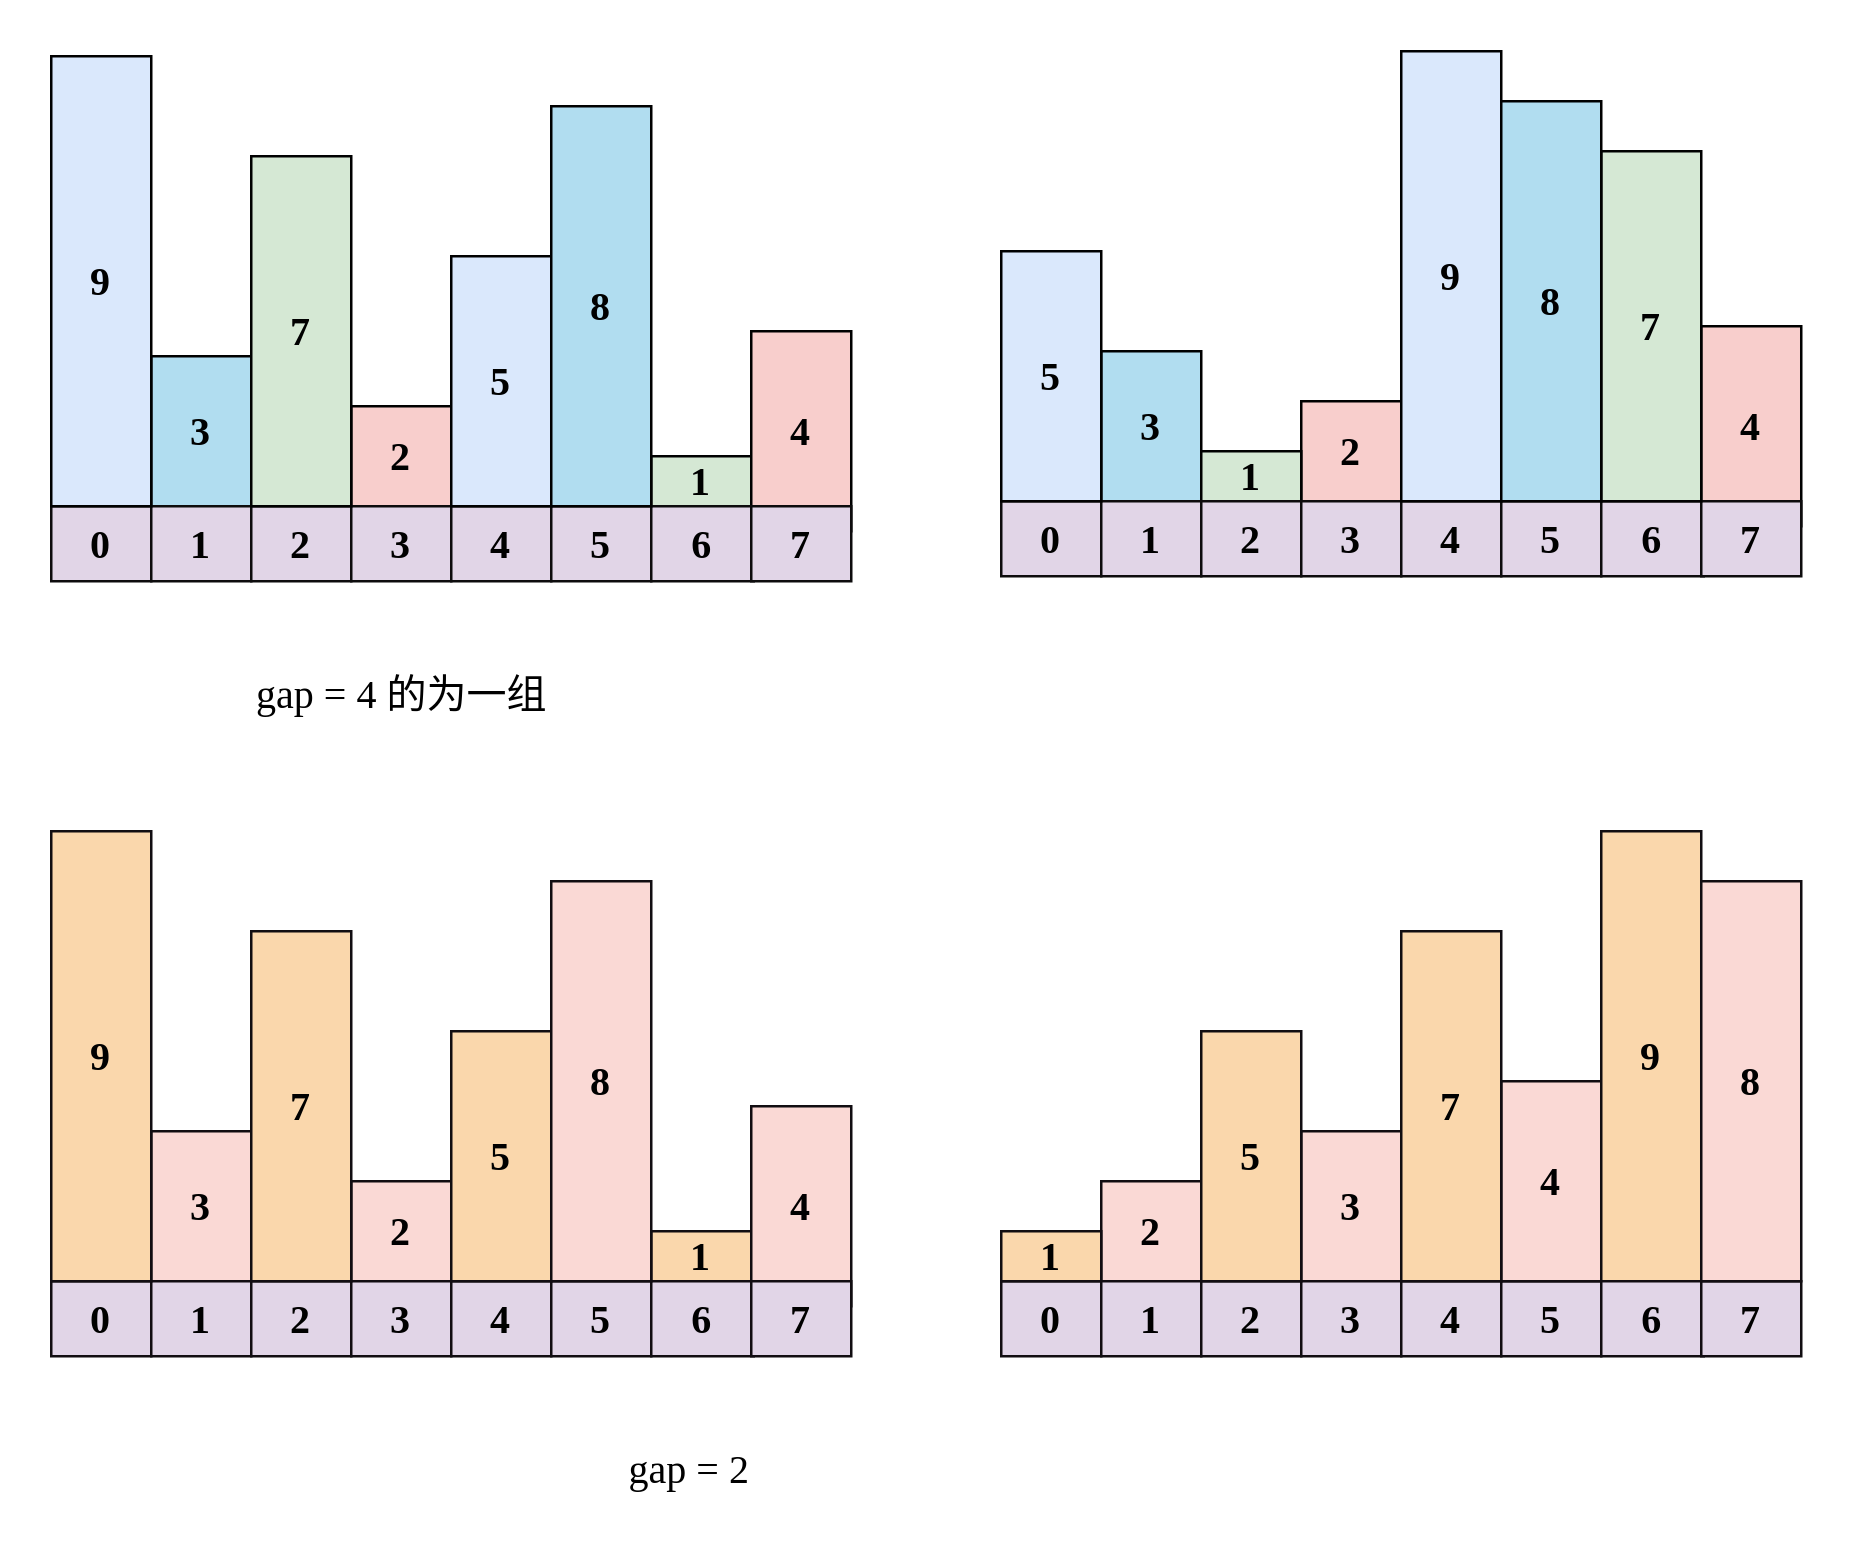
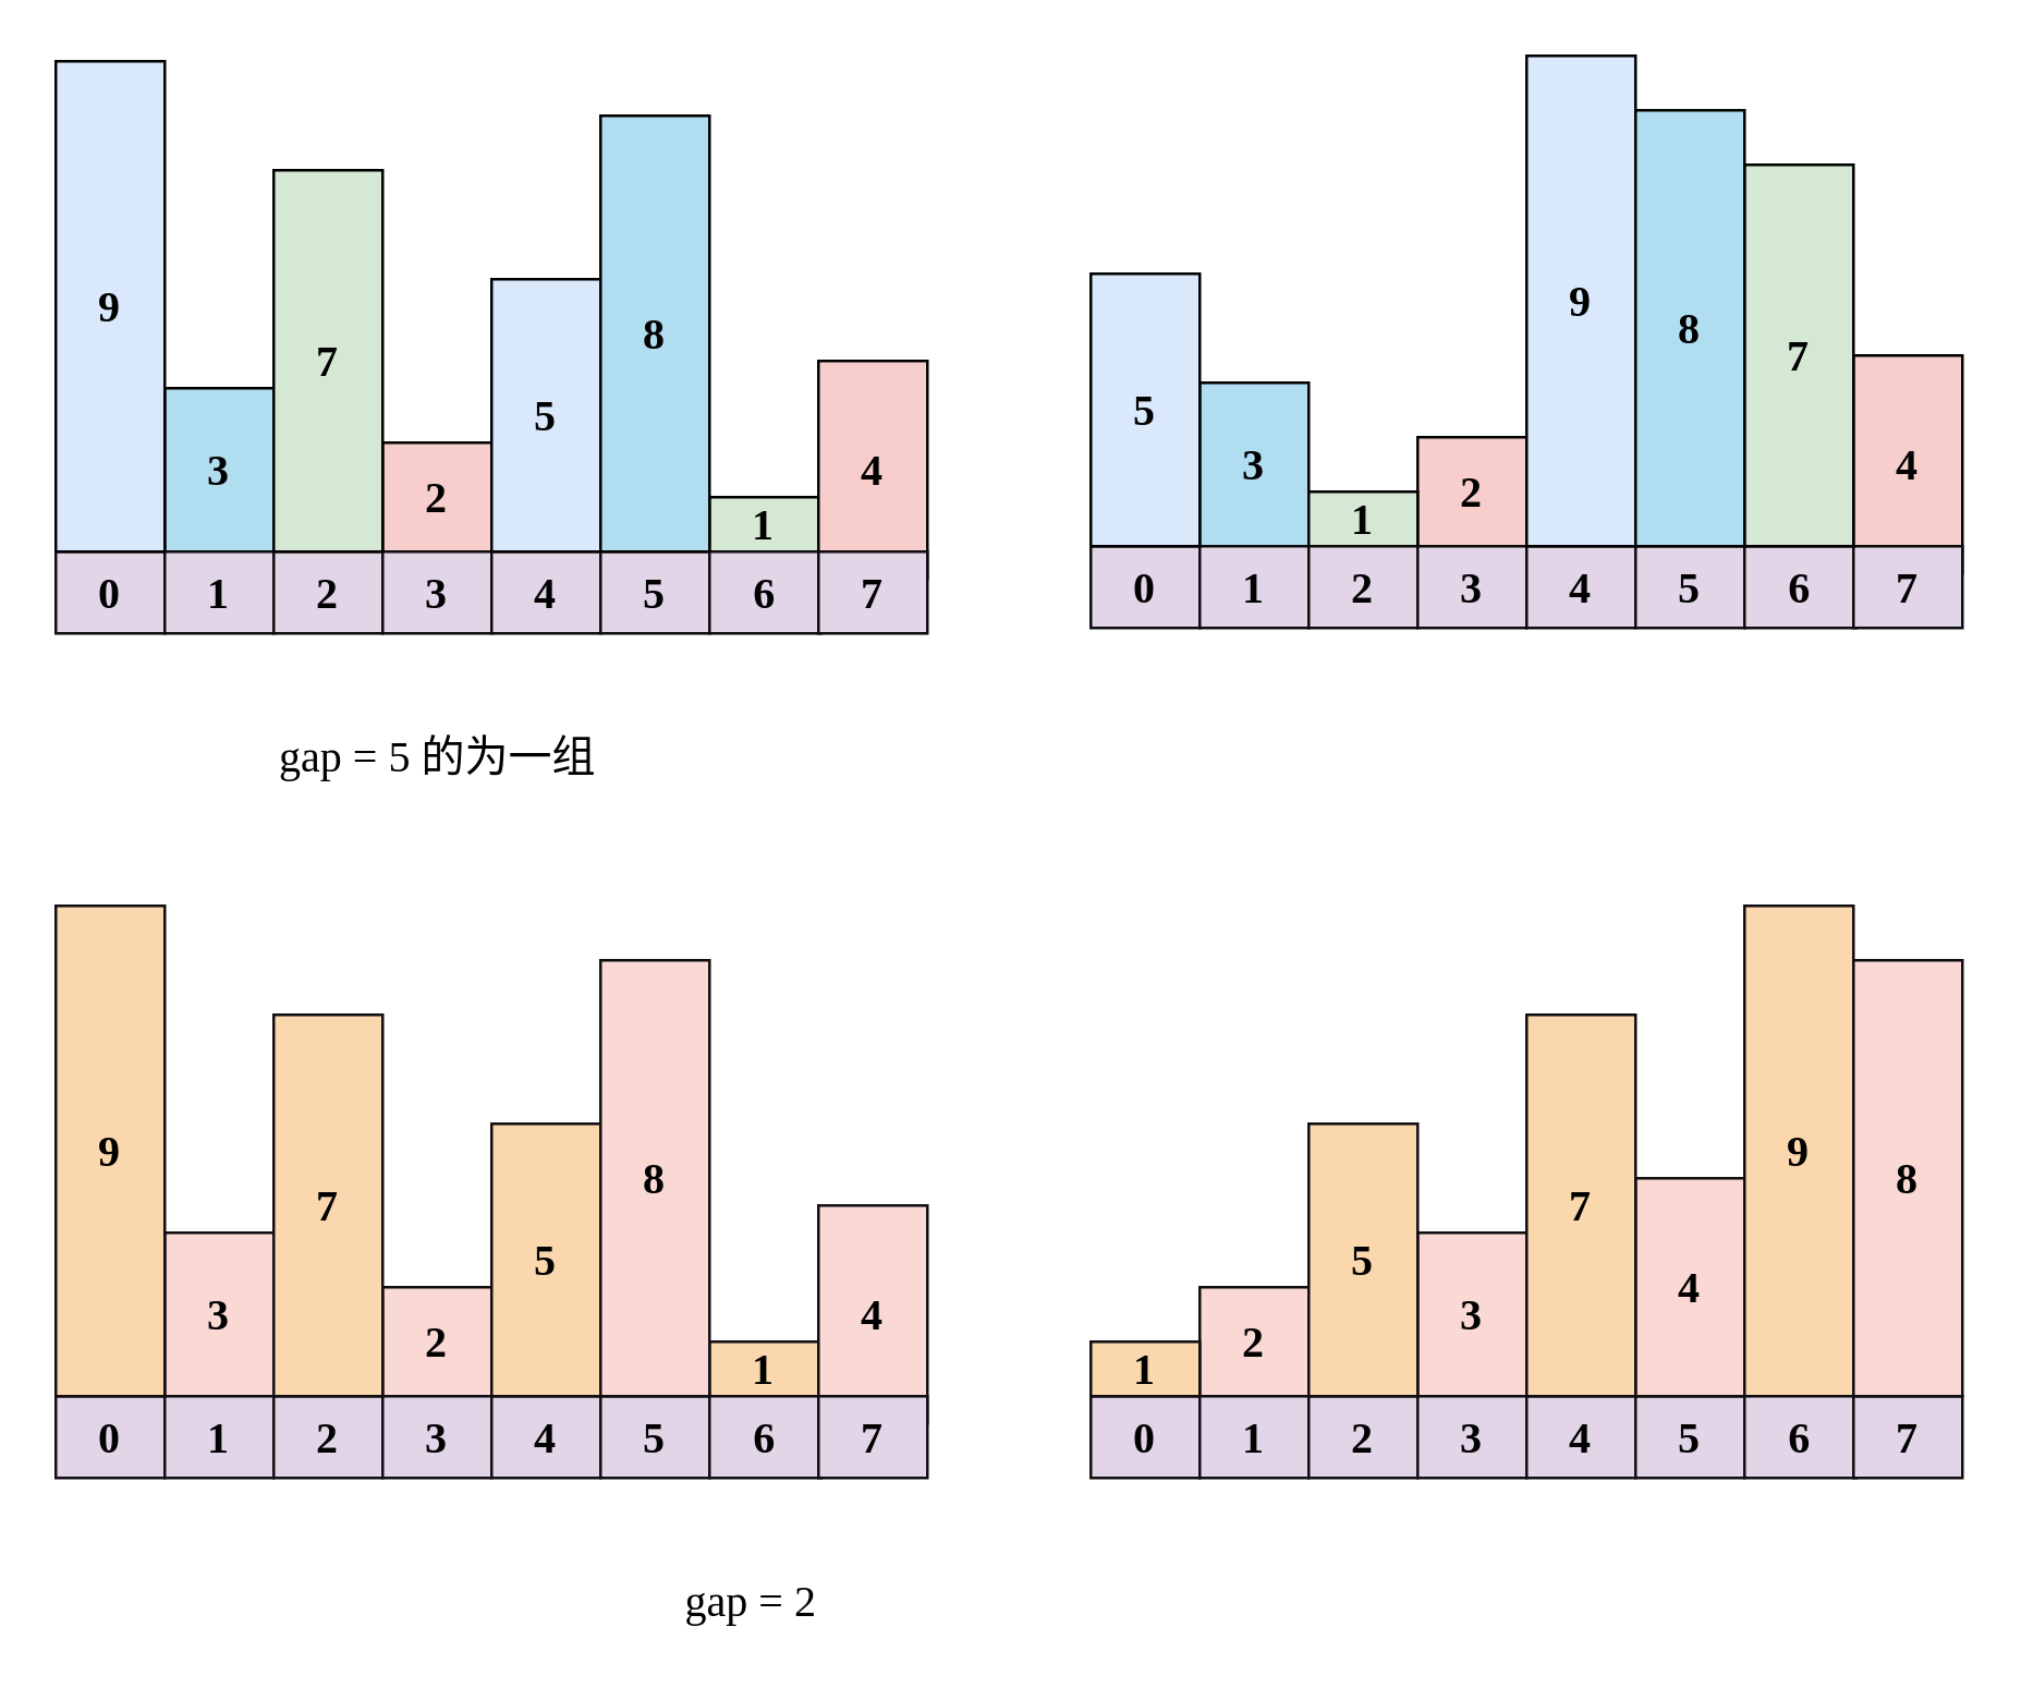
- <mxCell id="18" value="&lt;font style=&quot;font-size: 16px;&quot; face=&quot;Verdana&quot;&gt;gap = 4 的为一组&lt;/font&gt;" style="text;html=1;align=center;verticalAlign=middle;resizable=0;points=[];autosize=1;strokeColor=none;fillColor=none;" vertex="1" parent="1"><mxGeometry x="80" y="262" width="160" height="30" as="geometry" /></mxCell>
+ <mxCell id="18" value="&lt;font style=&quot;font-size: 16px;&quot; face=&quot;Verdana&quot;&gt;gap = 5 的为一组&lt;/font&gt;" style="text;html=1;align=center;verticalAlign=middle;resizable=0;points=[];autosize=1;strokeColor=none;fillColor=none;" vertex="1" parent="1"><mxGeometry x="80" y="262" width="160" height="30" as="geometry" /></mxCell>
